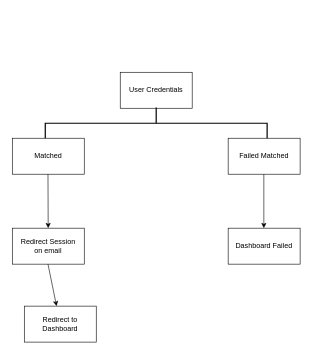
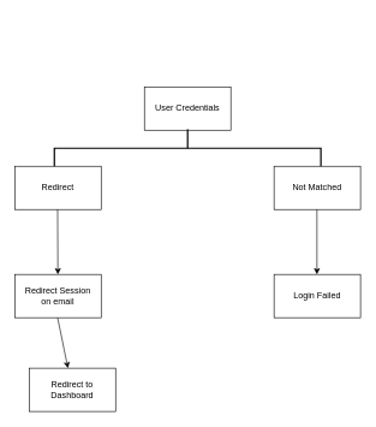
- <mxCell id="4" value="Matched" style="rounded=0;whiteSpace=wrap;html=1;" vertex="1" parent="1"><mxGeometry x="20" y="230" width="120" height="60" as="geometry" /></mxCell>
+ <mxCell id="4" value="Redirect" style="rounded=0;whiteSpace=wrap;html=1;" vertex="1" parent="1"><mxGeometry x="20" y="230" width="120" height="60" as="geometry" /></mxCell>
- <mxCell id="5" value="Failed Matched" style="rounded=0;whiteSpace=wrap;html=1;" vertex="1" parent="1"><mxGeometry x="380" y="230" width="120" height="60" as="geometry" /></mxCell>
+ <mxCell id="5" value="Not Matched" style="rounded=0;whiteSpace=wrap;html=1;" vertex="1" parent="1"><mxGeometry x="380" y="230" width="120" height="60" as="geometry" /></mxCell>
- <mxCell id="7" value="Dashboard Failed" style="rounded=0;whiteSpace=wrap;html=1;" vertex="1" parent="1"><mxGeometry x="380" y="380" width="120" height="60" as="geometry" /></mxCell>
+ <mxCell id="7" value="Login Failed" style="rounded=0;whiteSpace=wrap;html=1;" vertex="1" parent="1"><mxGeometry x="380" y="380" width="120" height="60" as="geometry" /></mxCell>
